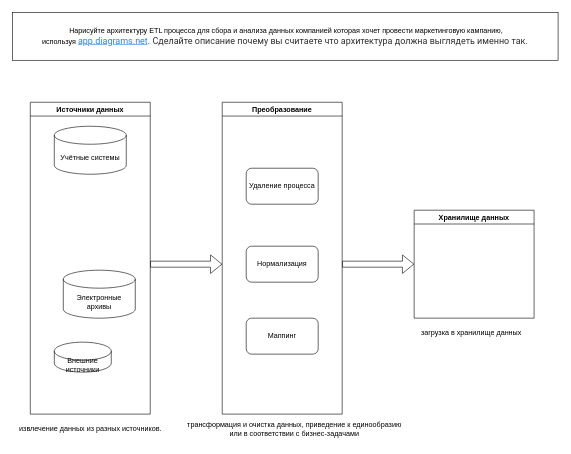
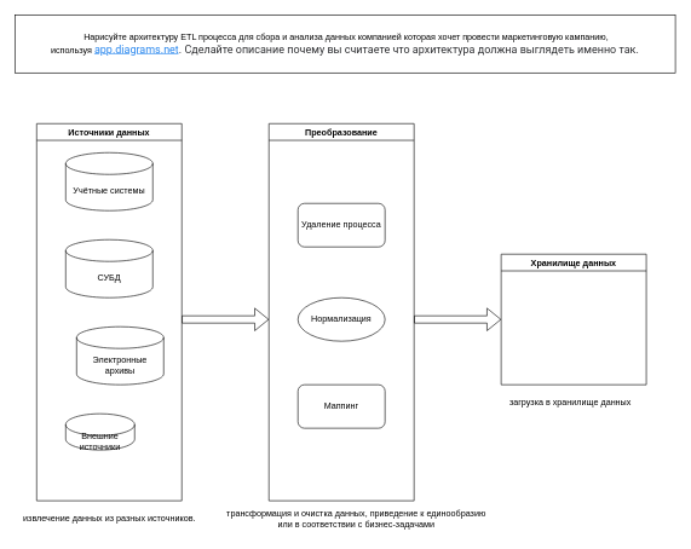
+ <mxCell id="5" value="СУБД" style="shape=cylinder3;whiteSpace=wrap;html=1;boundedLbl=1;backgroundOutline=1;size=15;" vertex="1" parent="3"><mxGeometry x="40" y="160" width="120" height="80" as="geometry" /></mxCell>
- <mxCell id="10" value="Нормализация" style="rounded=1;whiteSpace=wrap;html=1;" vertex="1" parent="8"><mxGeometry x="40" y="240" width="120" height="60" as="geometry" /></mxCell>
+ <mxCell id="10" value="Нормализация" style="ellipse;whiteSpace=wrap;html=1;" vertex="1" parent="8"><mxGeometry x="40" y="240" width="120" height="60" as="geometry" /></mxCell>
